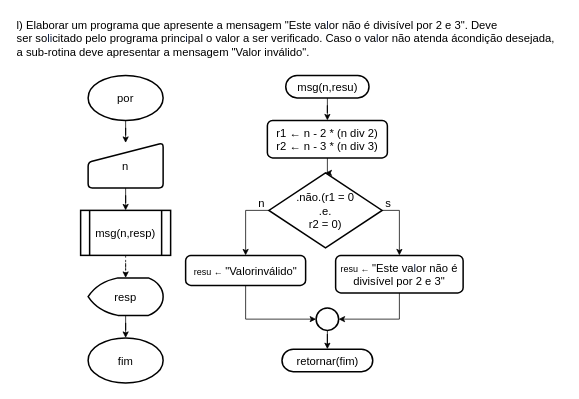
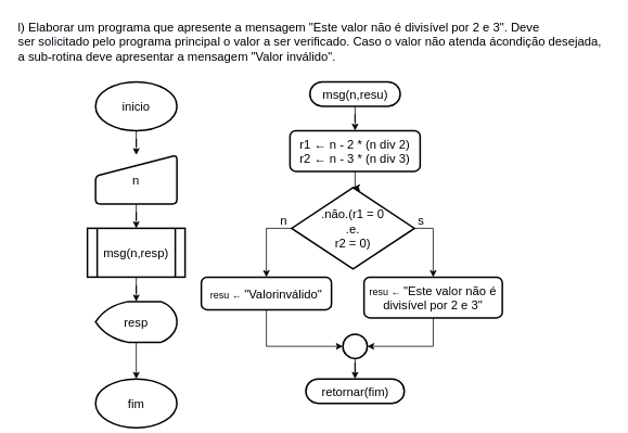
- <mxCell id="17" value="por" style="strokeWidth=2;html=1;shape=mxgraph.flowchart.start_1;whiteSpace=wrap;fontSize=15;" parent="1" vertex="1"><mxGeometry x="117" y="100" width="100" height="60" as="geometry" /></mxCell>
+ <mxCell id="17" value="inicio" style="strokeWidth=2;html=1;shape=mxgraph.flowchart.start_1;whiteSpace=wrap;fontSize=15;" parent="1" vertex="1"><mxGeometry x="117" y="100" width="100" height="60" as="geometry" /></mxCell>
- <mxCell id="20" value="" style="edgeStyle=orthogonalEdgeStyle;rounded=0;orthogonalLoop=1;jettySize=auto;html=1;dashed=1;" edge="1" parent="1" source="21" target="23"><mxGeometry relative="1" as="geometry" /></mxCell>
+ <mxCell id="20" value="" style="edgeStyle=orthogonalEdgeStyle;rounded=0;orthogonalLoop=1;jettySize=auto;html=1;" edge="1" parent="1" source="21" target="23"><mxGeometry relative="1" as="geometry" /></mxCell>
- <mxCell id="15" value="fim" style="strokeWidth=2;html=1;shape=mxgraph.flowchart.start_1;whiteSpace=wrap;fontSize=15;" parent="1" vertex="1"><mxGeometry x="117" y="450" width="100" height="60" as="geometry" /></mxCell>
+ <mxCell id="15" value="fim" style="strokeWidth=2;html=1;shape=mxgraph.flowchart.start_1;whiteSpace=wrap;fontSize=15;" parent="1" vertex="1"><mxGeometry x="117" y="465" width="100" height="60" as="geometry" /></mxCell>
